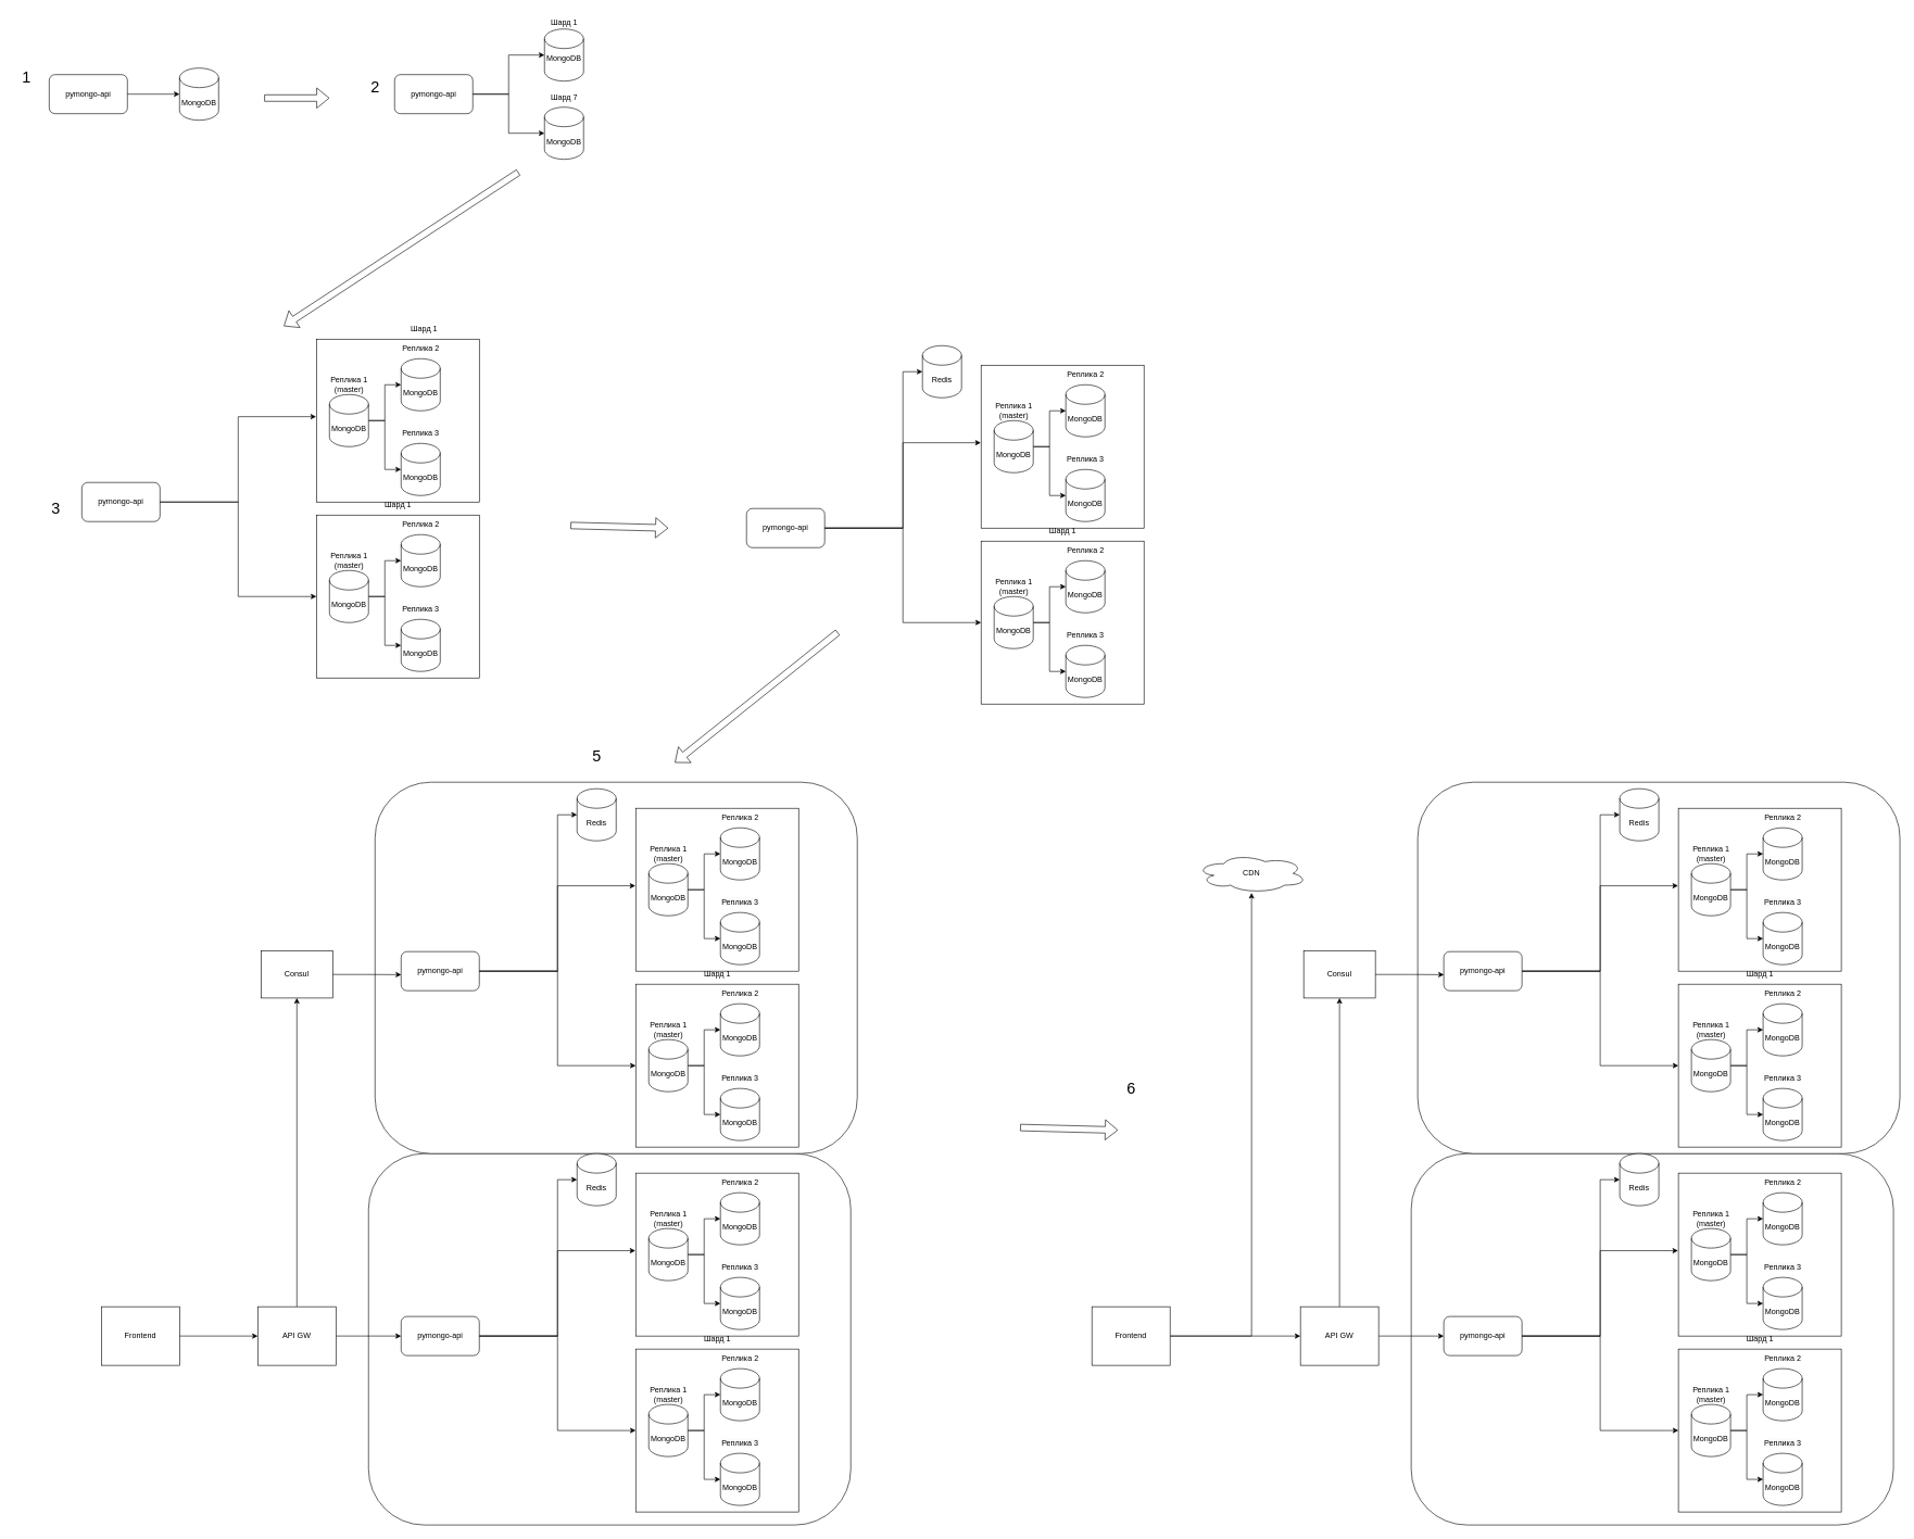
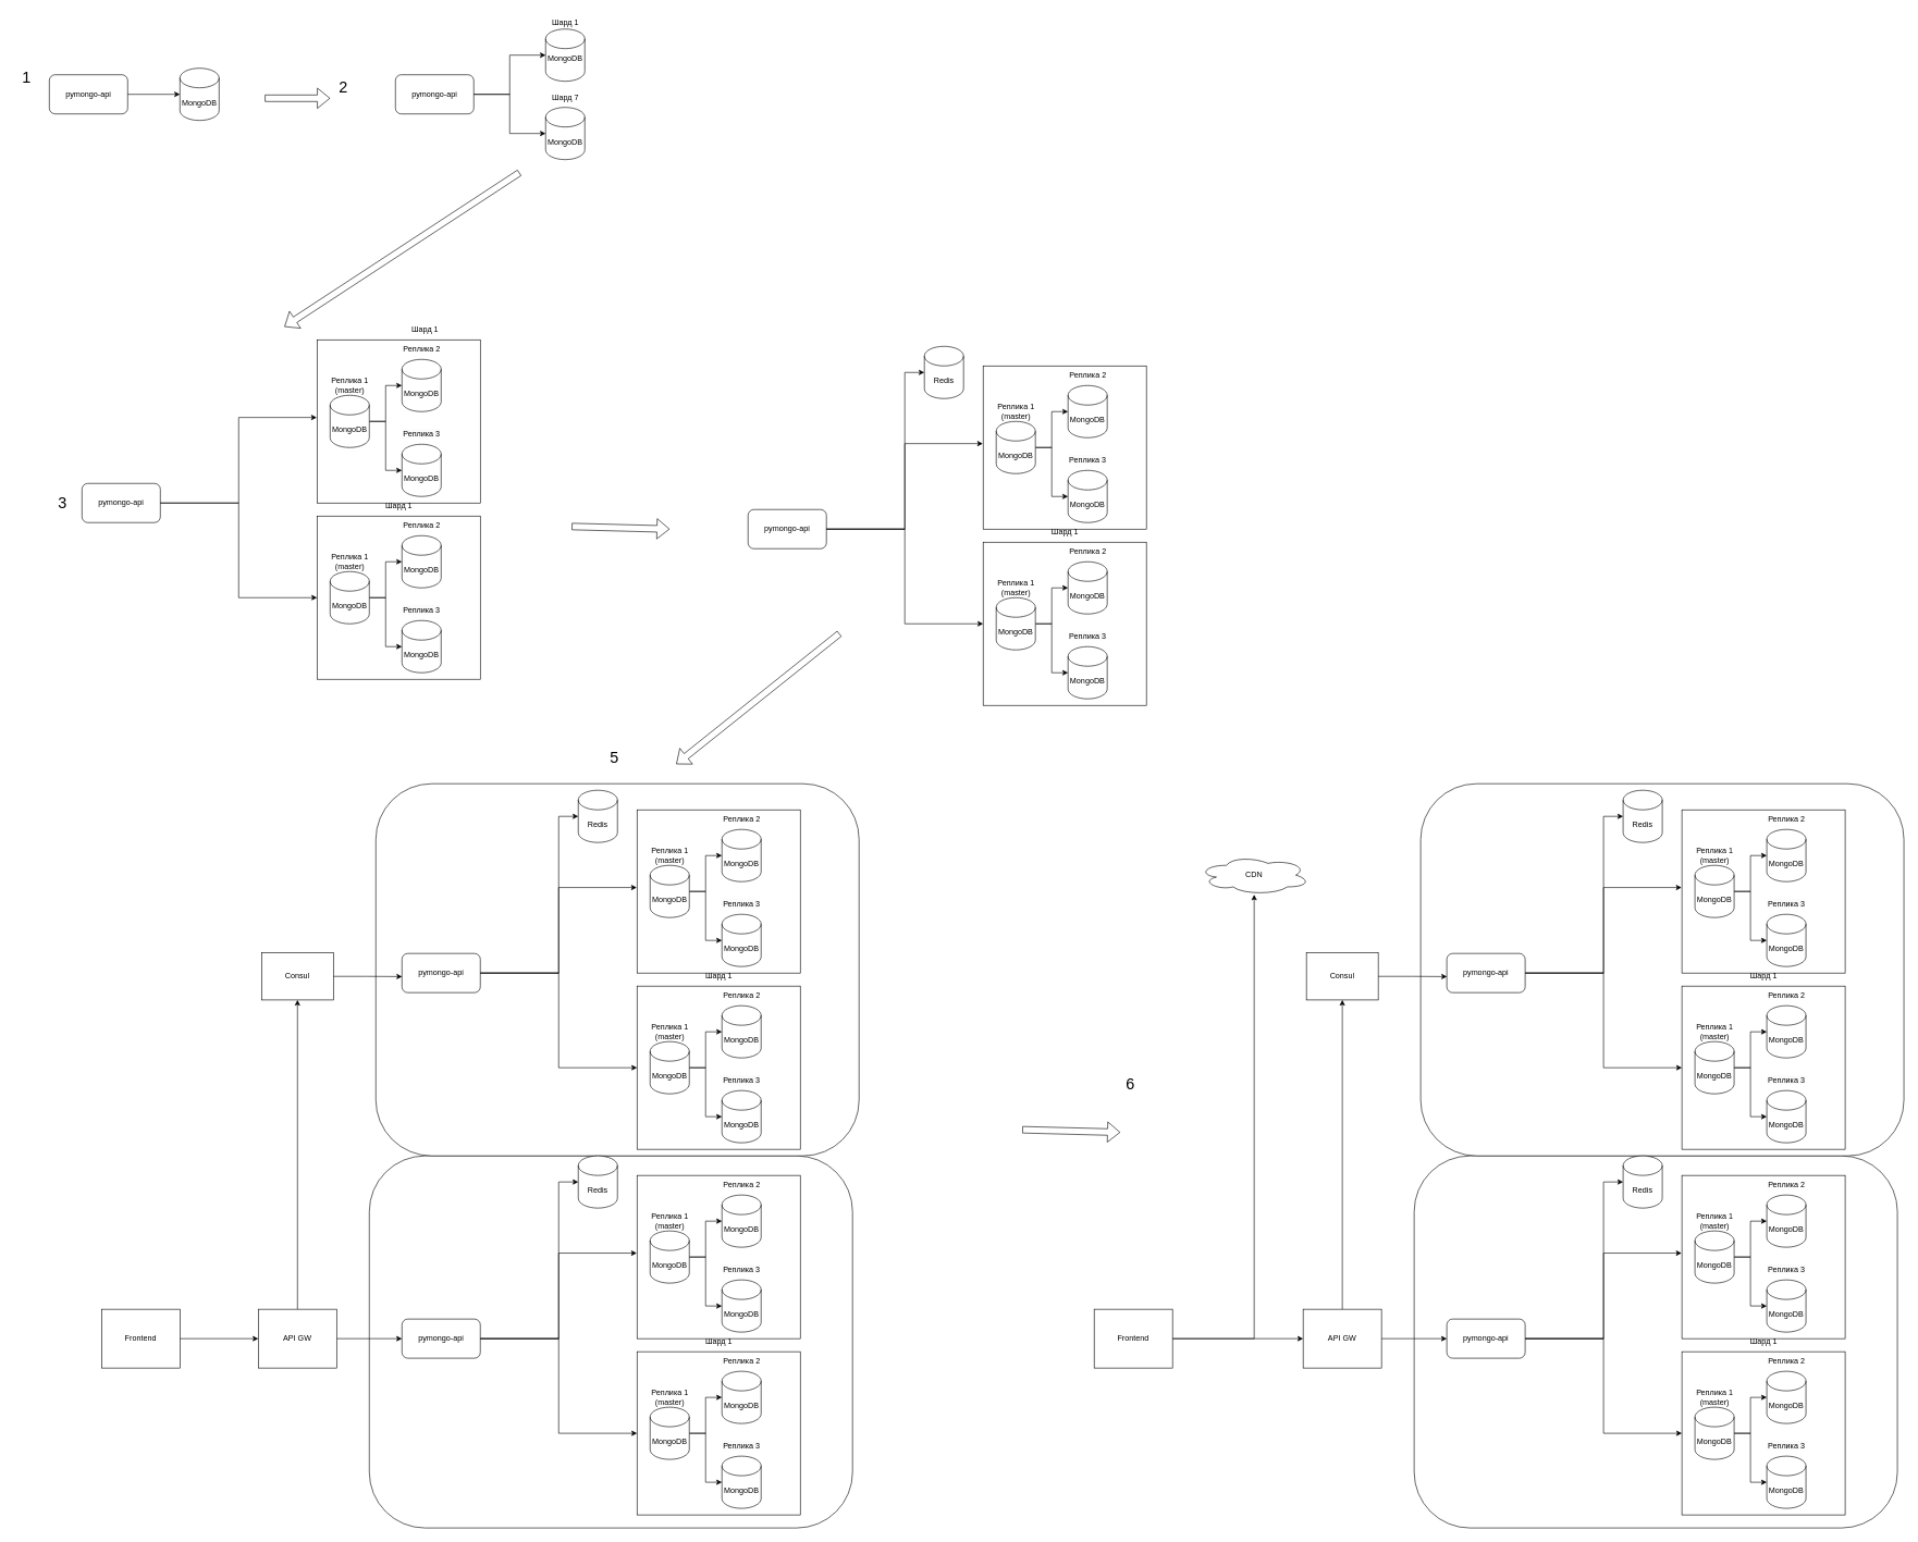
- <mxCell id="65" value="&lt;font style=&quot;font-size: 24px;&quot;&gt;2&lt;/font&gt;" style="text;html=1;align=center;verticalAlign=middle;resizable=0;points=[];autosize=1;strokeColor=none;fillColor=none;" parent="1" vertex="1"><mxGeometry x="555" y="114" width="40" height="40" as="geometry" /></mxCell>
+ <mxCell id="65" value="&lt;font style=&quot;font-size: 24px;&quot;&gt;2&lt;/font&gt;" style="text;html=1;align=center;verticalAlign=middle;resizable=0;points=[];autosize=1;strokeColor=none;fillColor=none;" parent="1" vertex="1"><mxGeometry x="505" y="114" width="40" height="40" as="geometry" /></mxCell>
- <mxCell id="66" value="&lt;font style=&quot;font-size: 24px;&quot;&gt;3&lt;/font&gt;" style="text;html=1;align=center;verticalAlign=middle;resizable=0;points=[];autosize=1;strokeColor=none;fillColor=none;" parent="1" vertex="1"><mxGeometry x="65" y="760" width="40" height="40" as="geometry" /></mxCell>
+ <mxCell id="66" value="&lt;font style=&quot;font-size: 24px;&quot;&gt;3&lt;/font&gt;" style="text;html=1;align=center;verticalAlign=middle;resizable=0;points=[];autosize=1;strokeColor=none;fillColor=none;" parent="1" vertex="1"><mxGeometry x="75" y="750" width="40" height="40" as="geometry" /></mxCell>
- <mxCell id="116" value="&lt;span style=&quot;font-size: 24px;&quot;&gt;5&lt;/span&gt;" style="text;html=1;align=center;verticalAlign=middle;resizable=0;points=[];autosize=1;strokeColor=none;fillColor=none;" parent="1" vertex="1"><mxGeometry x="895" y="1140" width="40" height="40" as="geometry" /></mxCell>
+ <mxCell id="116" value="&lt;span style=&quot;font-size: 24px;&quot;&gt;5&lt;/span&gt;" style="text;html=1;align=center;verticalAlign=middle;resizable=0;points=[];autosize=1;strokeColor=none;fillColor=none;" parent="1" vertex="1"><mxGeometry x="920" y="1140" width="40" height="40" as="geometry" /></mxCell>
- <mxCell id="183" value="&lt;span style=&quot;font-size: 24px;&quot;&gt;6&lt;/span&gt;" style="text;html=1;align=center;verticalAlign=middle;resizable=0;points=[];autosize=1;strokeColor=none;fillColor=none;" parent="1" vertex="1"><mxGeometry x="1715" y="1650" width="40" height="40" as="geometry" /></mxCell>
+ <mxCell id="183" value="&lt;span style=&quot;font-size: 24px;&quot;&gt;6&lt;/span&gt;" style="text;html=1;align=center;verticalAlign=middle;resizable=0;points=[];autosize=1;strokeColor=none;fillColor=none;" parent="1" vertex="1"><mxGeometry x="1710" y="1640" width="40" height="40" as="geometry" /></mxCell>
